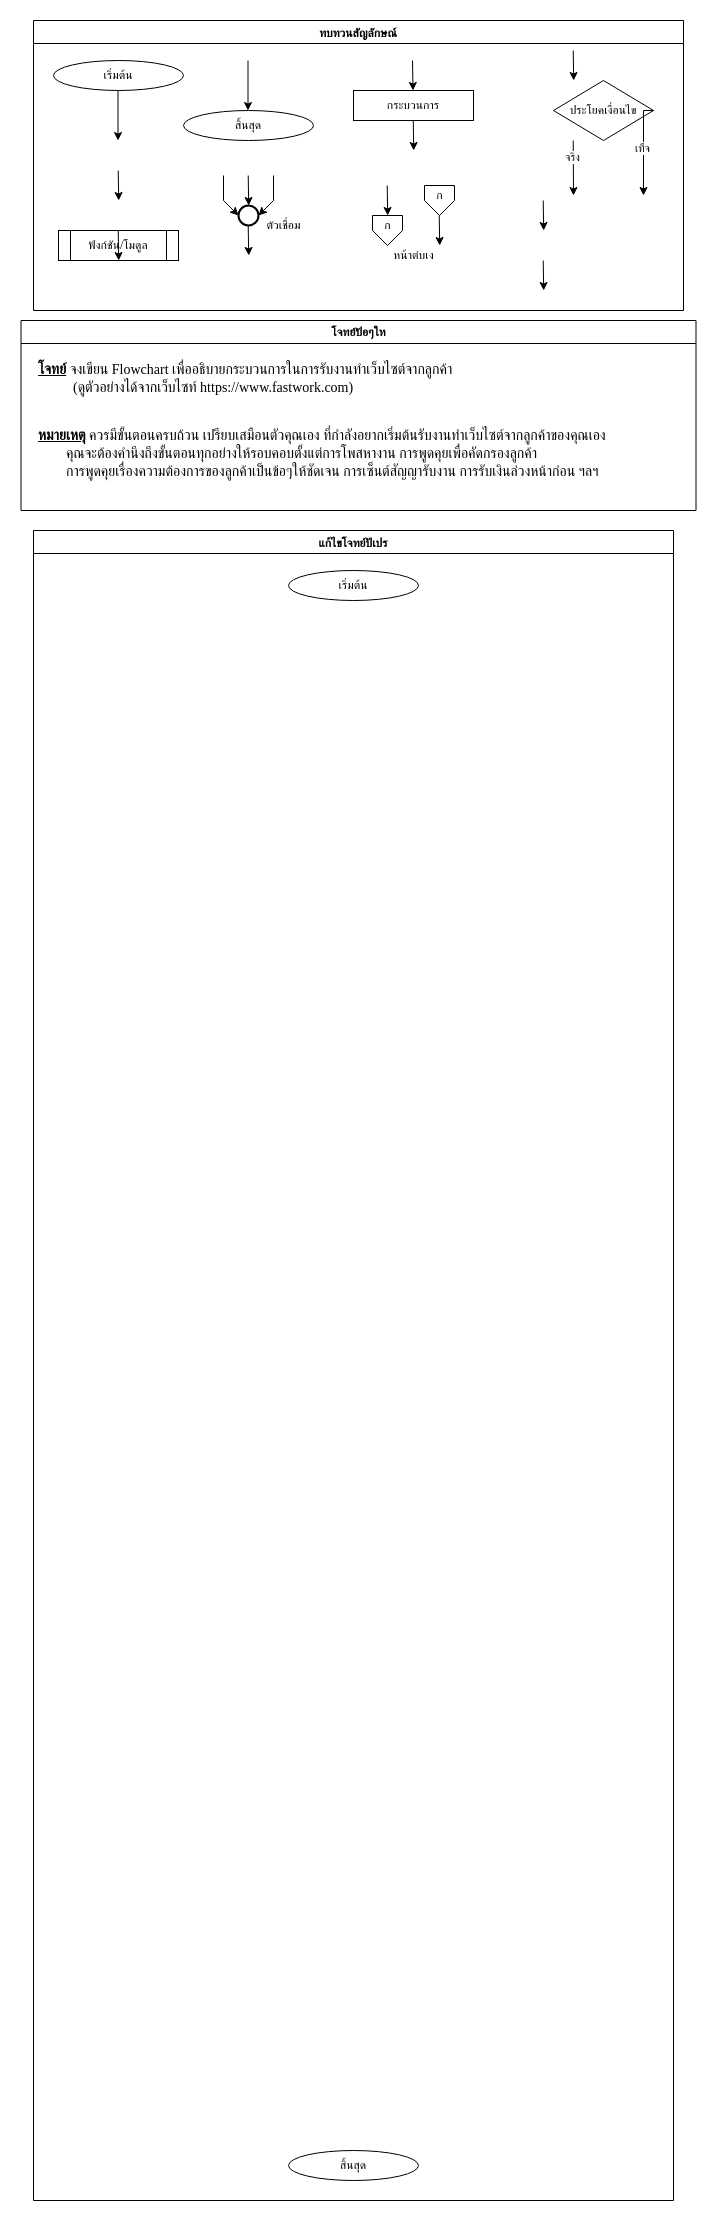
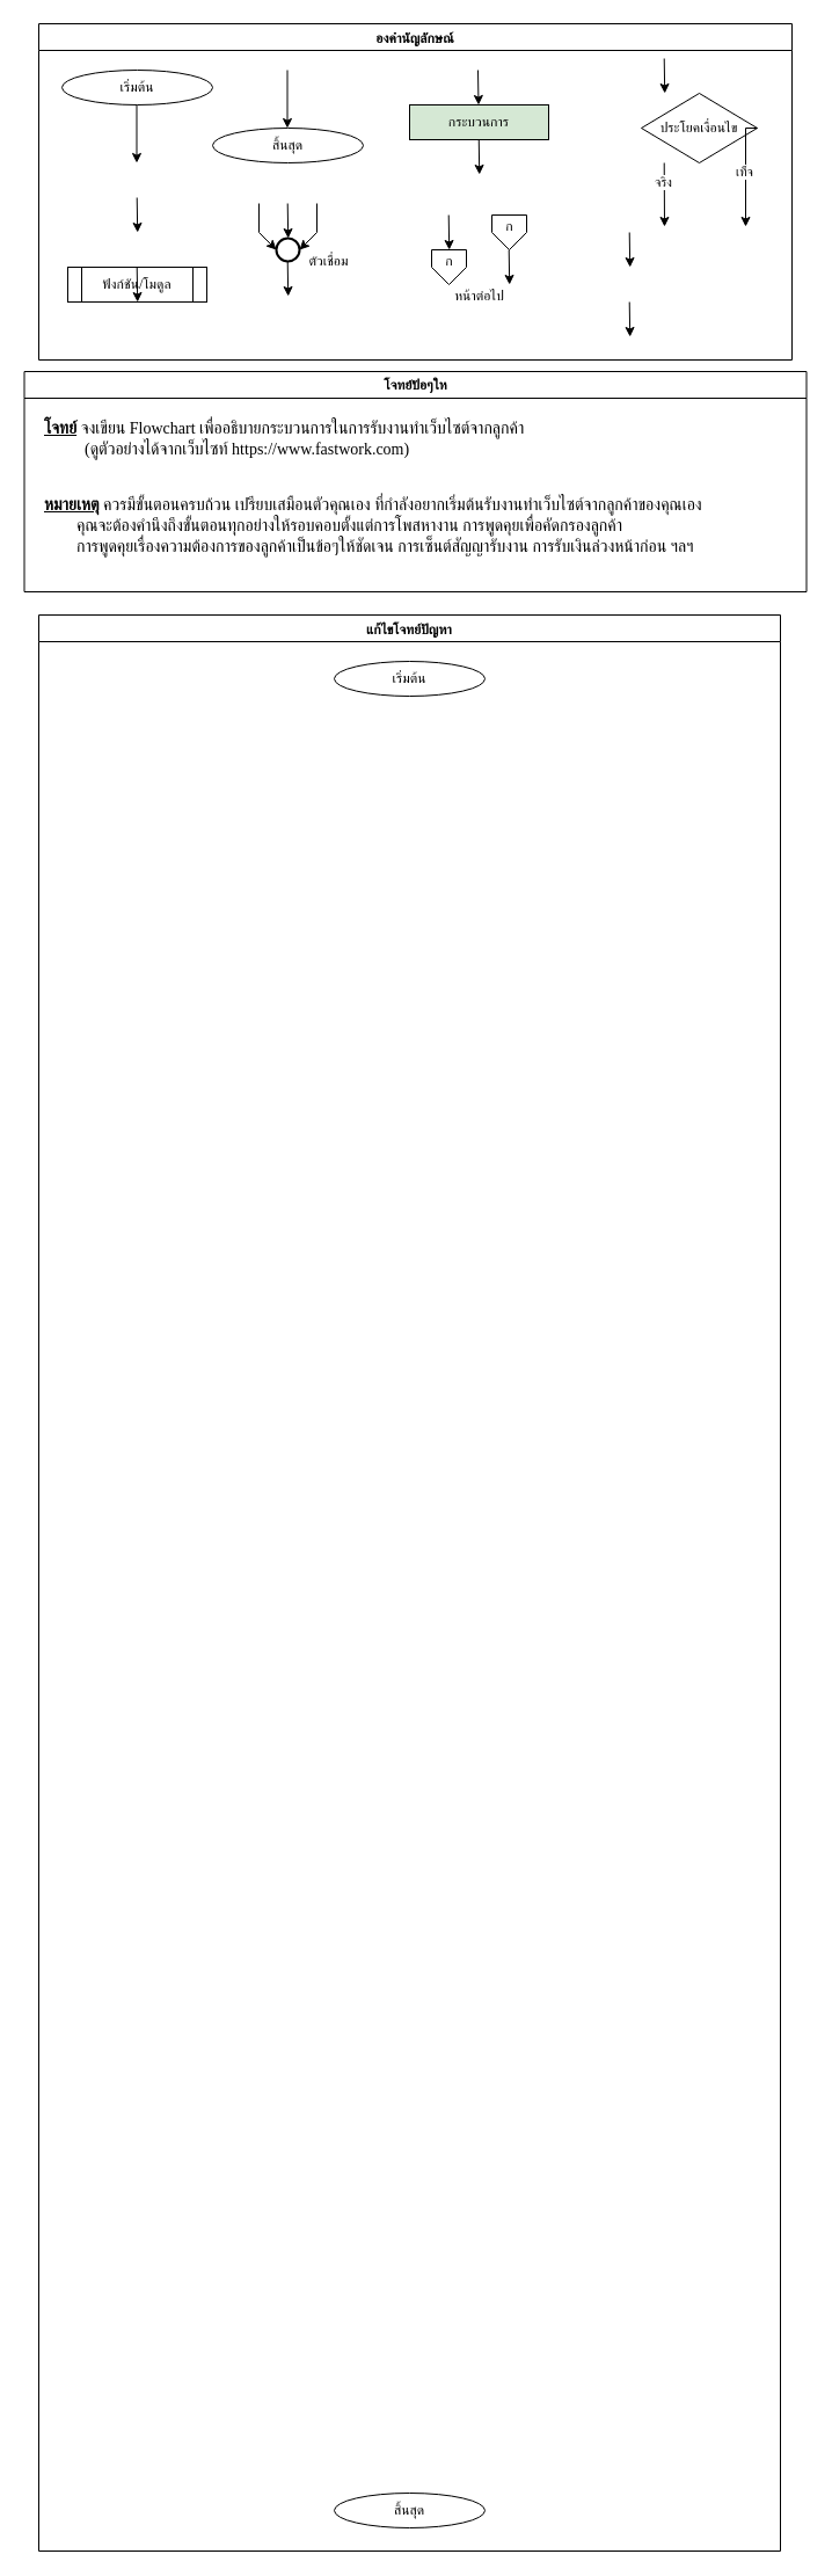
- <mxCell id="2" value="ทบทวนสัญลักษณ์" style="swimlane;fontFamily=Sarabun;fontSource=https%3A%2F%2Ffonts.googleapis.com%2Fcss%3Ffamily%3DSarabun;" vertex="1" parent="1"><mxGeometry x="33" y="20" width="650" height="290" as="geometry" /></mxCell>
+ <mxCell id="2" value="องคำนัญลักษณ์" style="swimlane;fontFamily=Sarabun;fontSource=https%3A%2F%2Ffonts.googleapis.com%2Fcss%3Ffamily%3DSarabun;" vertex="1" parent="1"><mxGeometry x="33" y="20" width="650" height="290" as="geometry" /></mxCell>
- <mxCell id="7" value="กระบวนการ" style="rounded=0;whiteSpace=wrap;html=1;fontFamily=Sarabun;fontSource=https%3A%2F%2Ffonts.googleapis.com%2Fcss%3Ffamily%3DSarabun;" vertex="1" parent="2"><mxGeometry x="320" y="70" width="120" height="30" as="geometry" /></mxCell>
+ <mxCell id="7" value="กระบวนการ" style="rounded=0;whiteSpace=wrap;html=1;fontFamily=Sarabun;fontSource=https%3A%2F%2Ffonts.googleapis.com%2Fcss%3Ffamily%3DSarabun;fillColor=#d5e8d4;" vertex="1" parent="2"><mxGeometry x="320" y="70" width="120" height="30" as="geometry" /></mxCell>
- <mxCell id="29" value="หน้าต่บเง" style="text;html=1;align=center;verticalAlign=middle;resizable=0;points=[];autosize=1;strokeColor=none;fillColor=none;fontFamily=Sarabun;fontSource=https%3A%2F%2Ffonts.googleapis.com%2Fcss%3Ffamily%3DSarabun;" vertex="1" parent="2"><mxGeometry x="345" y="220" width="70" height="30" as="geometry" /></mxCell>
+ <mxCell id="29" value="หน้าต่อไป" style="text;html=1;align=center;verticalAlign=middle;resizable=0;points=[];autosize=1;strokeColor=none;fillColor=none;fontFamily=Sarabun;fontSource=https%3A%2F%2Ffonts.googleapis.com%2Fcss%3Ffamily%3DSarabun;" vertex="1" parent="2"><mxGeometry x="345" y="220" width="70" height="30" as="geometry" /></mxCell>
- <mxCell id="34" value="แก้ไขโจทย์ปัเปร" style="swimlane;fontFamily=Sarabun;fontSource=https%3A%2F%2Ffonts.googleapis.com%2Fcss%3Ffamily%3DSarabun;" vertex="1" parent="1"><mxGeometry x="33" y="530" width="640" height="1670" as="geometry" /></mxCell>
+ <mxCell id="34" value="แก้ไขโจทย์ปัญหา" style="swimlane;fontFamily=Sarabun;fontSource=https%3A%2F%2Ffonts.googleapis.com%2Fcss%3Ffamily%3DSarabun;" vertex="1" parent="1"><mxGeometry x="33" y="530" width="640" height="1670" as="geometry" /></mxCell>
